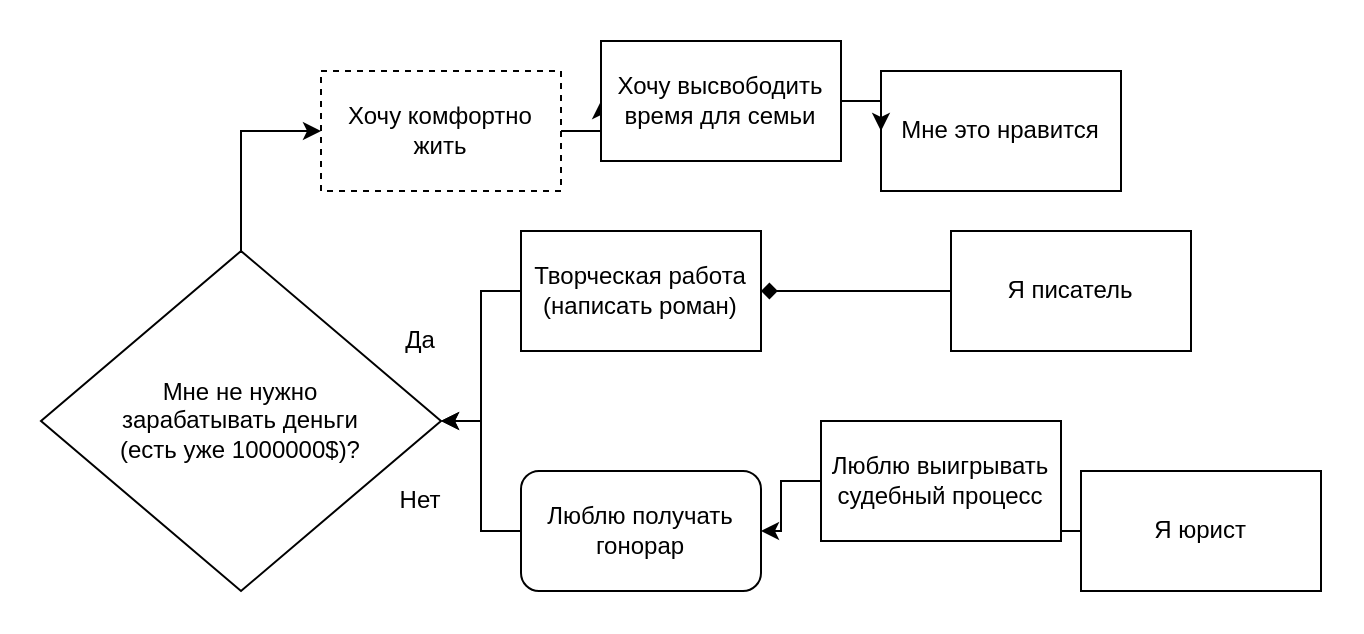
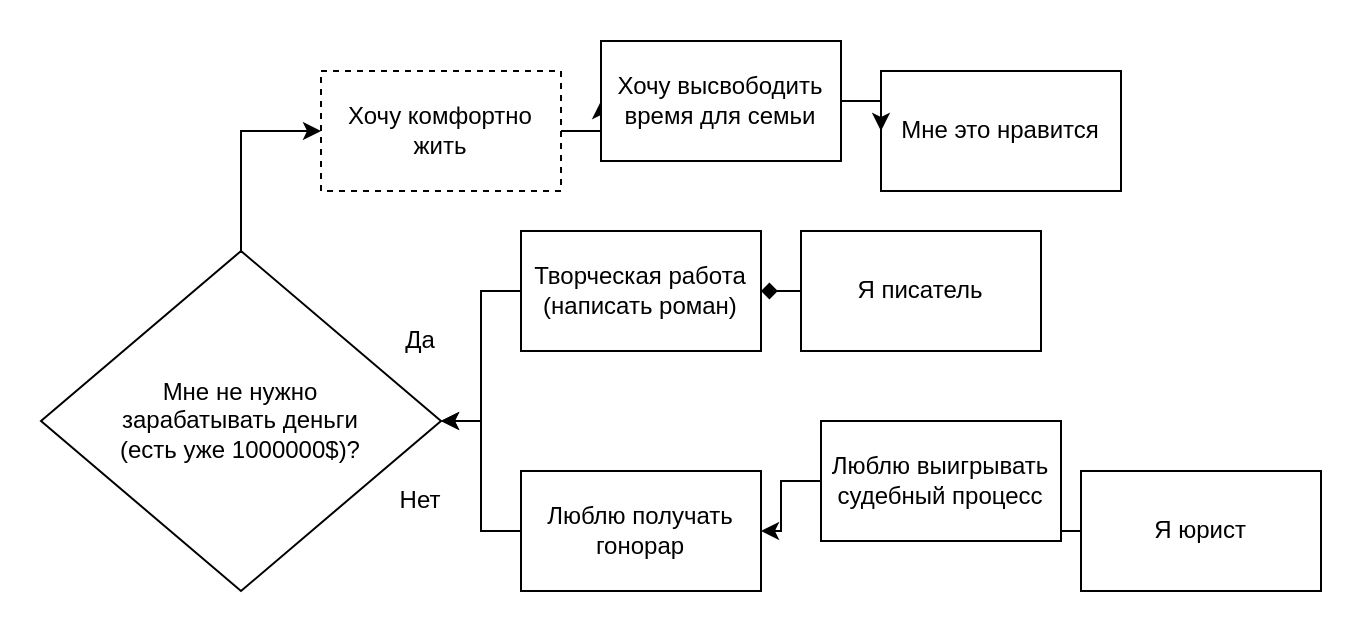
- <mxCell id="20" value="Я писатель" style="whiteSpace=wrap;html=1;" vertex="1" parent="1"><mxGeometry x="475" y="115" width="120" height="60" as="geometry" /></mxCell>
+ <mxCell id="20" value="Я писатель" style="whiteSpace=wrap;html=1;" vertex="1" parent="1"><mxGeometry x="400" y="115" width="120" height="60" as="geometry" /></mxCell>
- <mxCell id="8" value="Люблю получать гонорар" style="whiteSpace=wrap;html=1;rounded=1;" parent="1" vertex="1"><mxGeometry x="260" y="235" width="120" height="60" as="geometry" /></mxCell>
+ <mxCell id="8" value="Люблю получать гонорар" style="whiteSpace=wrap;html=1;" parent="1" vertex="1"><mxGeometry x="260" y="235" width="120" height="60" as="geometry" /></mxCell>
